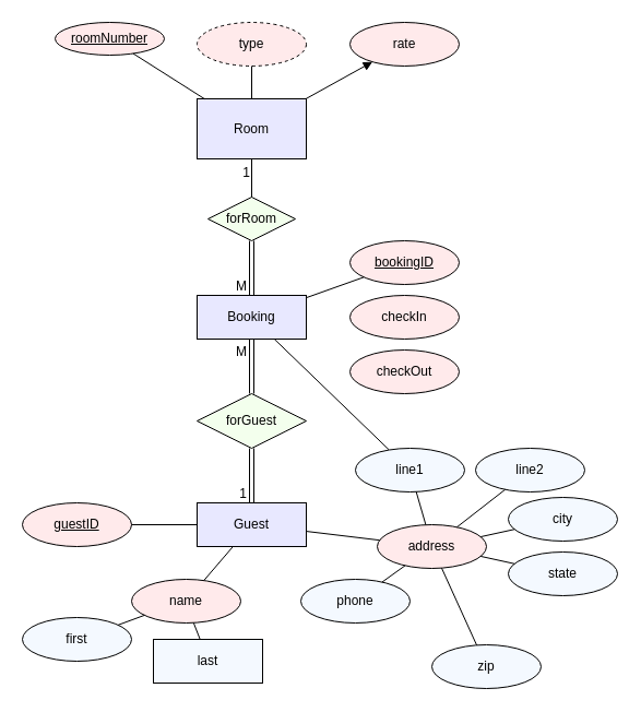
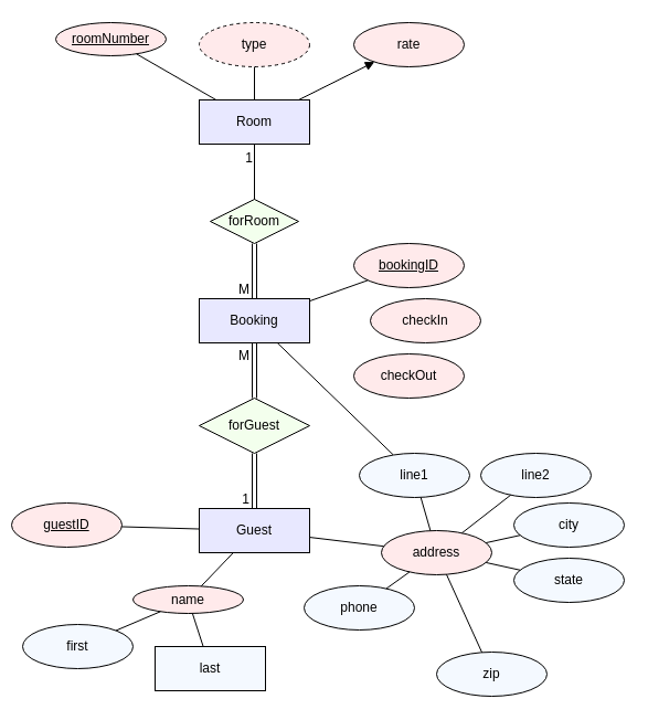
- <mxCell id="5" value="Room" style="whiteSpace=wrap;html=1;align=center;fillColor=#E8E8FF;" parent="1" vertex="1"><mxGeometry x="180" y="90" width="100" height="55" as="geometry" /></mxCell>
+ <mxCell id="5" value="Room" style="whiteSpace=wrap;html=1;align=center;fillColor=#E8E8FF;" parent="1" vertex="1"><mxGeometry x="180" y="90" width="100" height="40" as="geometry" /></mxCell>
- <mxCell id="12" value="checkIn" style="ellipse;whiteSpace=wrap;html=1;align=center;fillColor=#FFEAEB;" parent="1" vertex="1"><mxGeometry x="320" y="270" width="100" height="40" as="geometry" /></mxCell>
+ <mxCell id="12" value="checkIn" style="ellipse;whiteSpace=wrap;html=1;align=center;fillColor=#FFEAEB;" parent="1" vertex="1"><mxGeometry x="335" y="270" width="100" height="40" as="geometry" /></mxCell>
- <mxCell id="17" value="guestID" style="ellipse;whiteSpace=wrap;html=1;align=center;fontStyle=4;fillColor=#FFEAEB;" parent="1" vertex="1"><mxGeometry x="20" y="460" width="100" height="40" as="geometry" /></mxCell>
+ <mxCell id="17" value="guestID" style="ellipse;whiteSpace=wrap;html=1;align=center;fontStyle=4;fillColor=#FFEAEB;" parent="1" vertex="1"><mxGeometry x="10" y="455" width="100" height="40" as="geometry" /></mxCell>
- <mxCell id="42" value="name" style="ellipse;whiteSpace=wrap;html=1;align=center;fillColor=#FFEAEB;" parent="1" vertex="1"><mxGeometry x="120" y="530" width="100" height="40" as="geometry" /></mxCell>
+ <mxCell id="42" value="name" style="ellipse;whiteSpace=wrap;html=1;align=center;fillColor=#FFEAEB;" parent="1" vertex="1"><mxGeometry x="120" y="530" width="100" height="25" as="geometry" /></mxCell>
